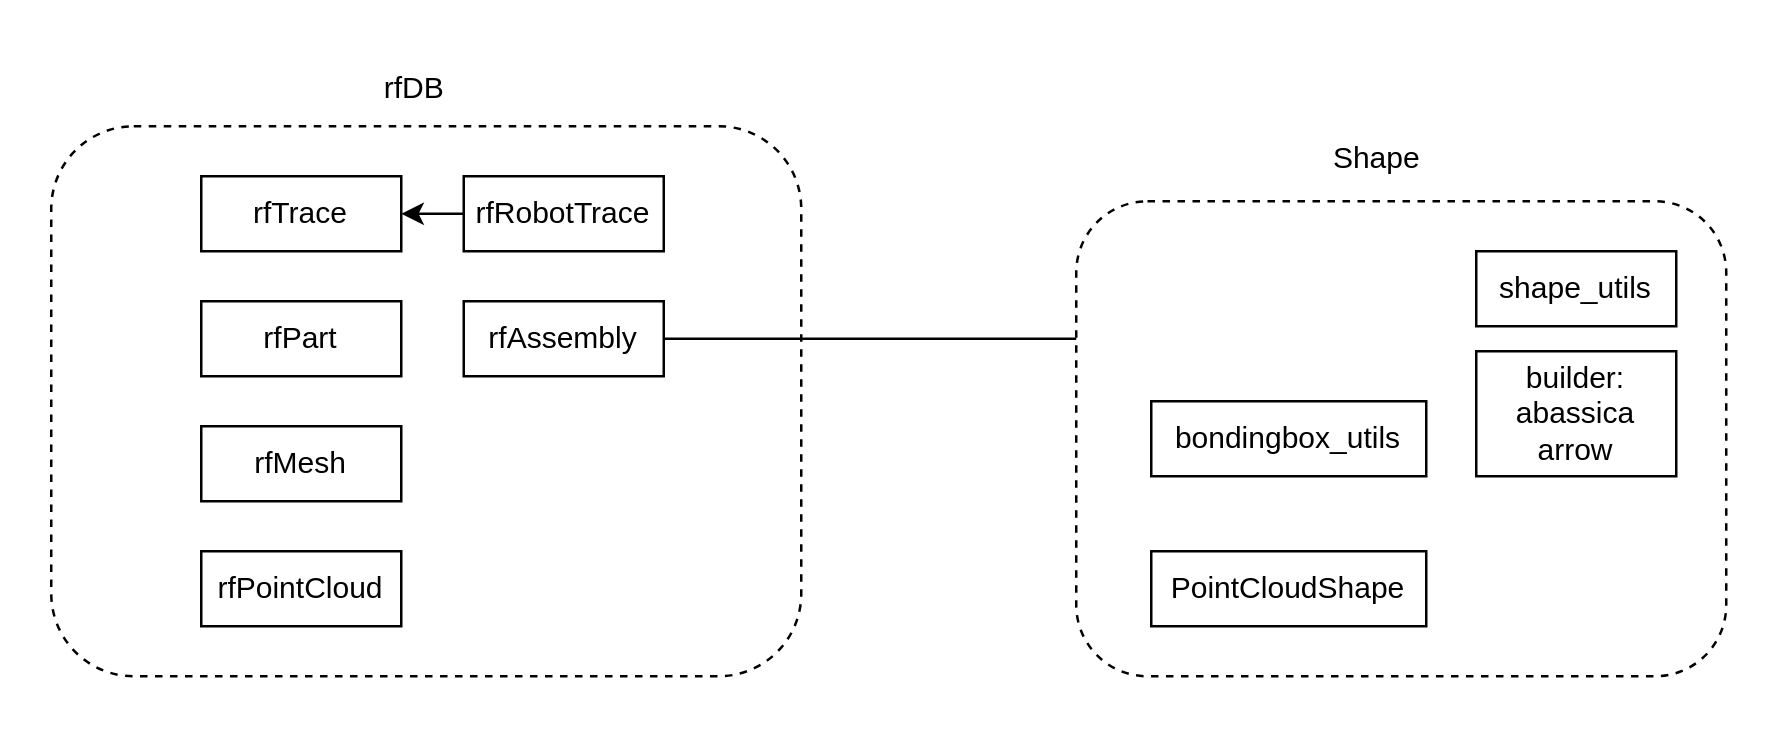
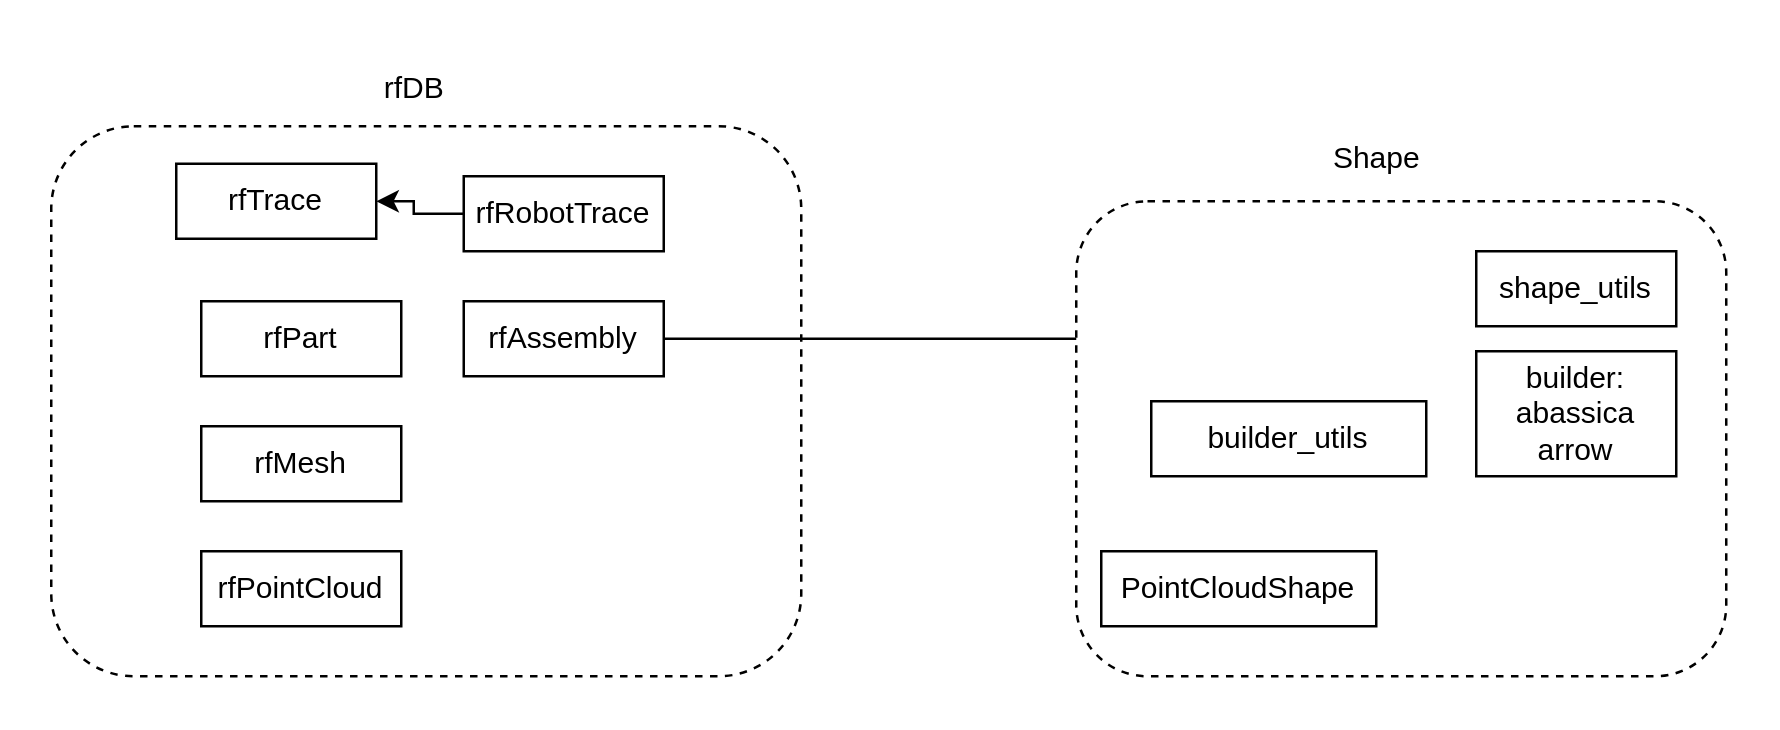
- <mxCell id="4" value="rfTrace" style="rounded=0;whiteSpace=wrap;html=1;flipV=1;" vertex="1" parent="1"><mxGeometry x="80" y="70" width="80" height="30" as="geometry" /></mxCell>
+ <mxCell id="4" value="rfTrace" style="rounded=0;whiteSpace=wrap;html=1;flipV=1;" vertex="1" parent="1"><mxGeometry x="70" y="65" width="80" height="30" as="geometry" /></mxCell>
- <mxCell id="16" value="bondingbox_utils" style="rounded=0;whiteSpace=wrap;html=1;flipV=1;" vertex="1" parent="1"><mxGeometry x="460" y="160" width="110" height="30" as="geometry" /></mxCell>
+ <mxCell id="16" value="builder_utils" style="rounded=0;whiteSpace=wrap;html=1;flipV=1;" vertex="1" parent="1"><mxGeometry x="460" y="160" width="110" height="30" as="geometry" /></mxCell>
- <mxCell id="15" value="PointCloudShape" style="rounded=0;whiteSpace=wrap;html=1;flipV=1;" vertex="1" parent="1"><mxGeometry x="460" y="220" width="110" height="30" as="geometry" /></mxCell>
+ <mxCell id="15" value="PointCloudShape" style="rounded=0;whiteSpace=wrap;html=1;flipV=1;" vertex="1" parent="1"><mxGeometry x="440" y="220" width="110" height="30" as="geometry" /></mxCell>
